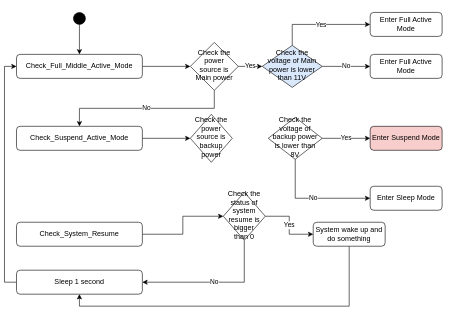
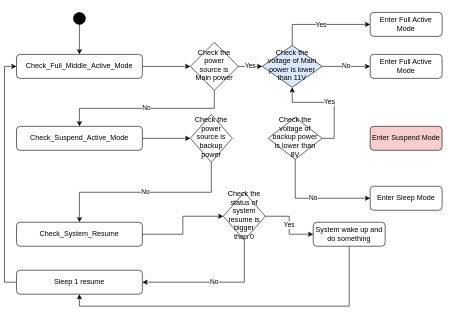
- <mxCell id="21" value="Yes" style="edgeStyle=orthogonalEdgeStyle;rounded=0;orthogonalLoop=1;jettySize=auto;html=1;exitX=1;exitY=0.5;exitDx=0;exitDy=0;entryX=0;entryY=0.5;entryDx=0;entryDy=0;" edge="1" parent="1" source="22" target="14"><mxGeometry relative="1" as="geometry" /></mxCell>
+ <mxCell id="21" value="Yes" style="edgeStyle=orthogonalEdgeStyle;rounded=0;orthogonalLoop=1;jettySize=auto;html=1;exitX=1;exitY=0.5;exitDx=0;exitDy=0;" edge="1" parent="1" source="22" target="25"><mxGeometry relative="1" as="geometry" /></mxCell>
+ <mxCell id="16" value="No" style="edgeStyle=orthogonalEdgeStyle;rounded=0;orthogonalLoop=1;jettySize=auto;html=1;exitX=0.5;exitY=1;exitDx=0;exitDy=0;" edge="1" parent="1" source="17" target="13"><mxGeometry relative="1" as="geometry" /></mxCell>
- <mxCell id="19" value="Sleep 1 second" style="rounded=1;whiteSpace=wrap;html=1;fontSize=12;glass=0;strokeWidth=1;shadow=0;" vertex="1" parent="1"><mxGeometry x="20" y="450" width="210" height="40" as="geometry" /></mxCell>
+ <mxCell id="19" value="Sleep 1 resume" style="rounded=1;whiteSpace=wrap;html=1;fontSize=12;glass=0;strokeWidth=1;shadow=0;" vertex="1" parent="1"><mxGeometry x="20" y="450" width="210" height="40" as="geometry" /></mxCell>
